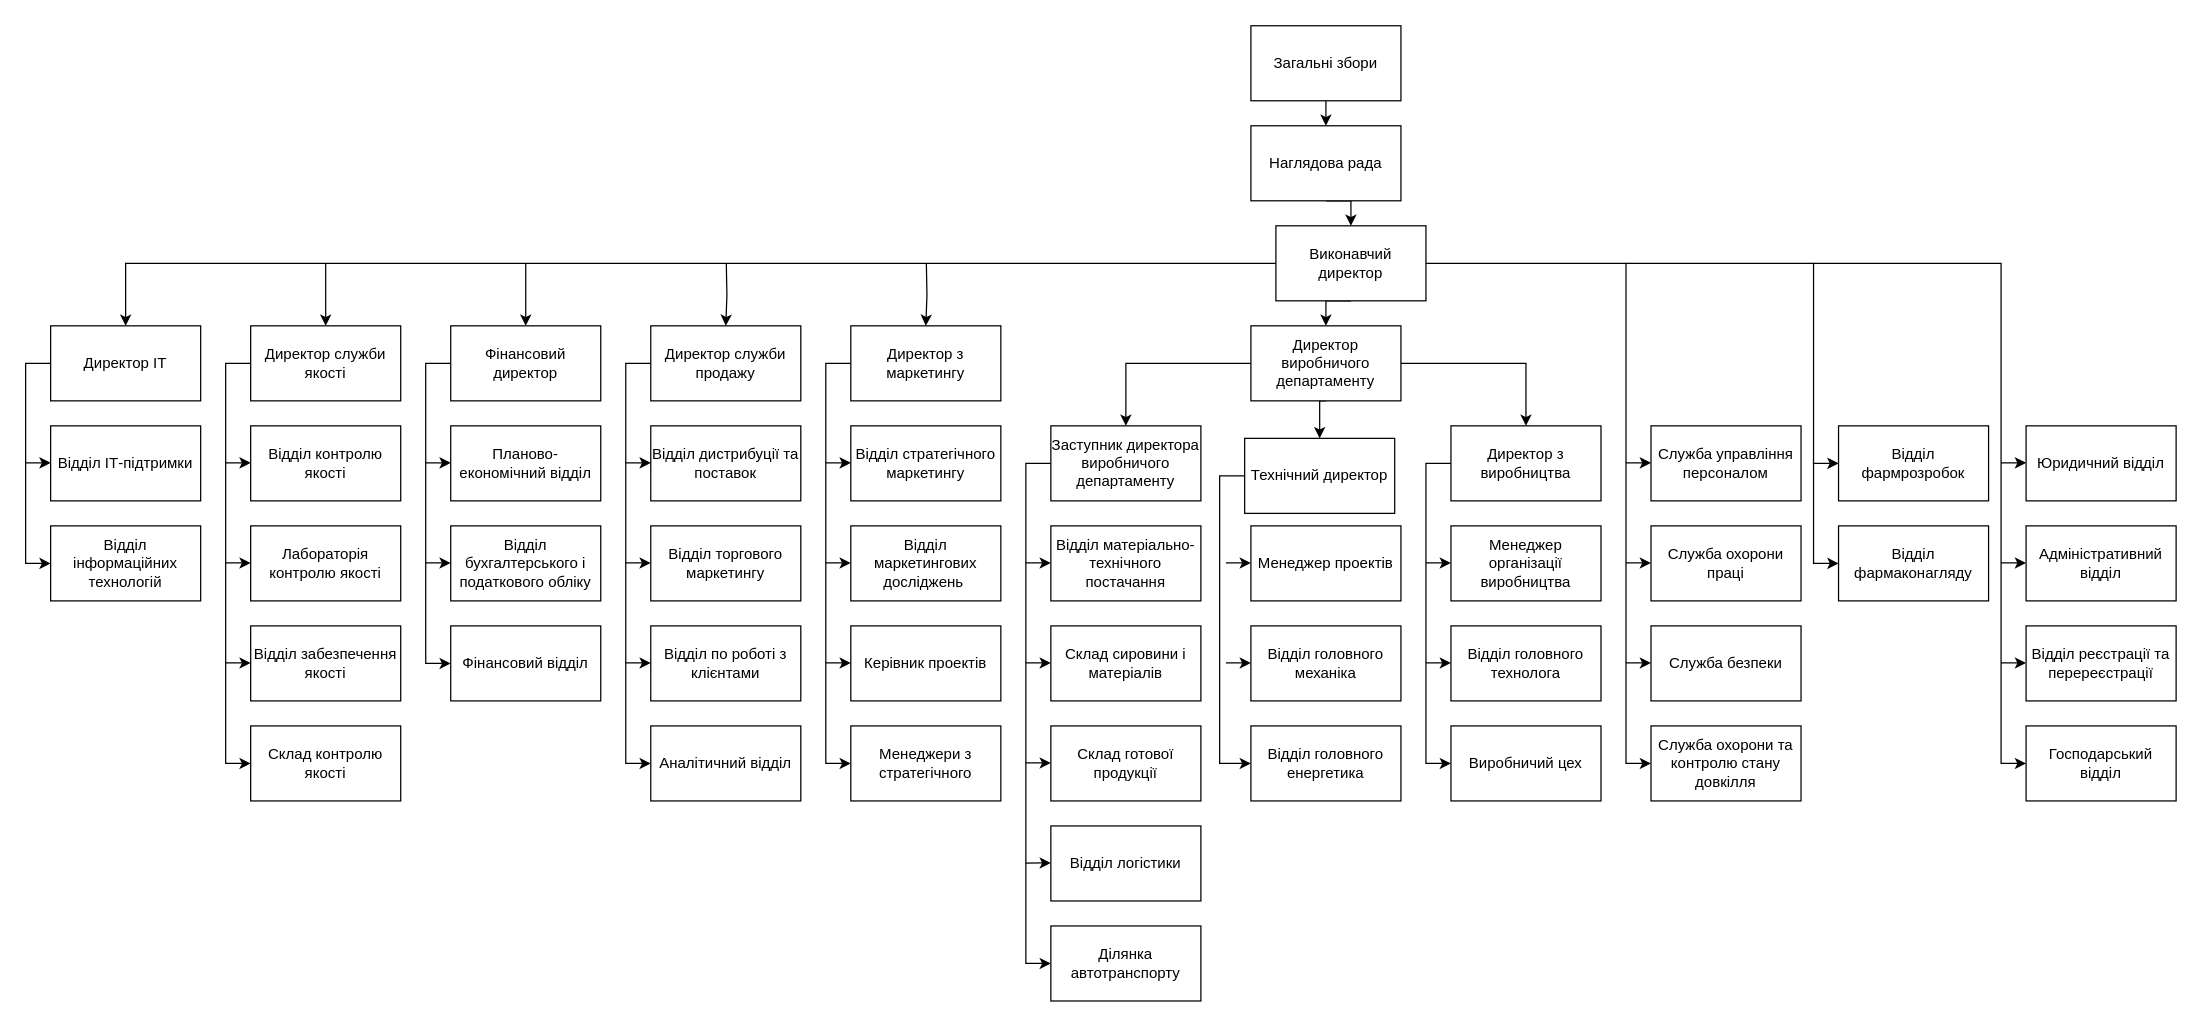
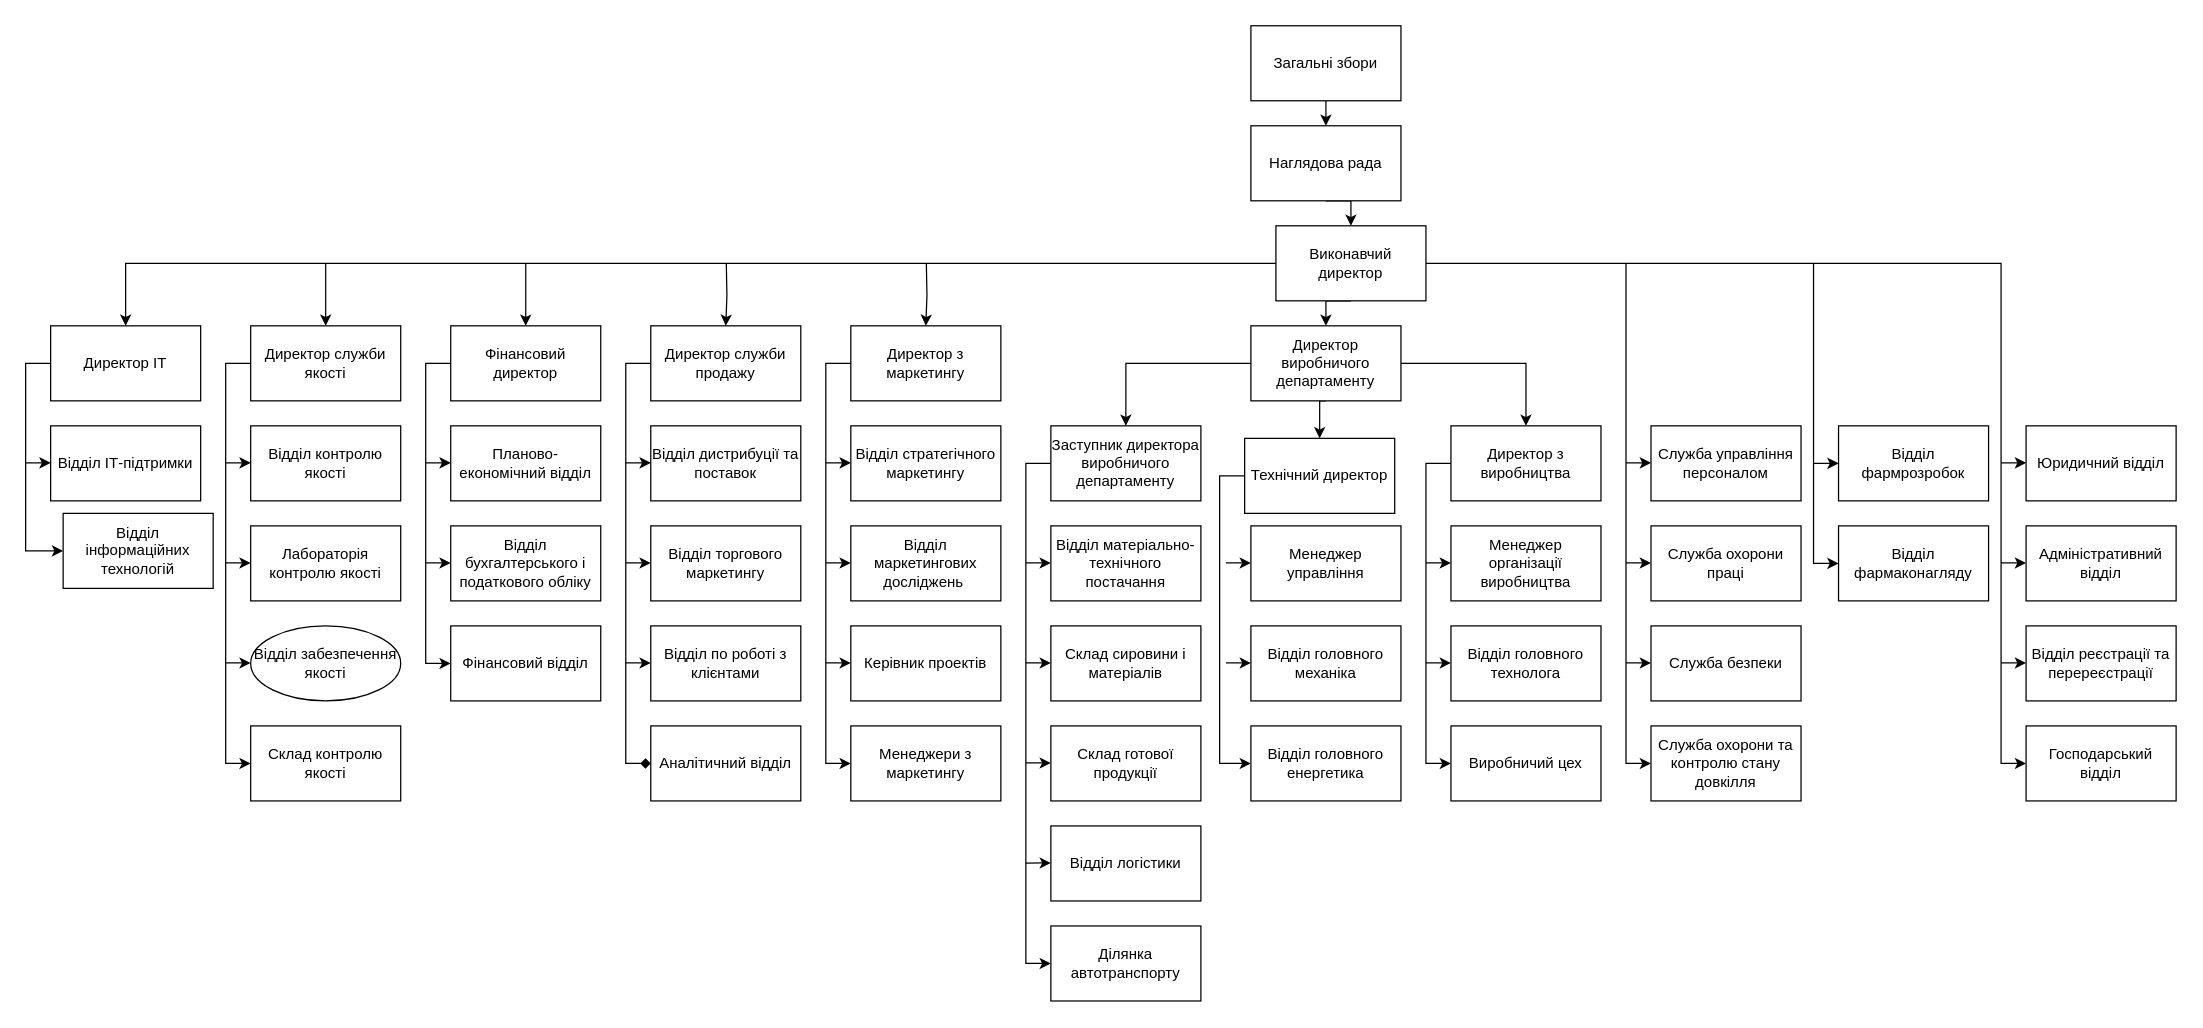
- <mxCell id="43" value="Відділ інформаційних технологій" style="rounded=0;whiteSpace=wrap;html=1;" vertex="1" parent="1"><mxGeometry x="40" y="420" width="120" height="60" as="geometry" /></mxCell>
+ <mxCell id="43" value="Відділ інформаційних технологій" style="rounded=0;whiteSpace=wrap;html=1;" vertex="1" parent="1"><mxGeometry x="50" y="410" width="120" height="60" as="geometry" /></mxCell>
- <mxCell id="29" value="Менеджер проектів" style="rounded=0;whiteSpace=wrap;html=1;" vertex="1" parent="1"><mxGeometry x="1000" y="420" width="120" height="60" as="geometry" /></mxCell>
+ <mxCell id="29" value="Менеджер управління" style="rounded=0;whiteSpace=wrap;html=1;" vertex="1" parent="1"><mxGeometry x="1000" y="420" width="120" height="60" as="geometry" /></mxCell>
- <mxCell id="58" value="Відділ забезпечення якості" style="rounded=0;whiteSpace=wrap;html=1;" vertex="1" parent="1"><mxGeometry x="200" y="500" width="120" height="60" as="geometry" /></mxCell>
+ <mxCell id="58" value="Відділ забезпечення якості" style="ellipse;whiteSpace=wrap;html=1;" vertex="1" parent="1"><mxGeometry x="200" y="500" width="120" height="60" as="geometry" /></mxCell>
- <mxCell id="26" style="edgeStyle=orthogonalEdgeStyle;rounded=0;orthogonalLoop=1;jettySize=auto;html=1;exitX=0;exitY=0.5;exitDx=0;exitDy=0;entryX=0;entryY=0.5;entryDx=0;entryDy=0;" edge="1" parent="1" source="27" target="71"><mxGeometry relative="1" as="geometry" /></mxCell>
+ <mxCell id="26" style="edgeStyle=orthogonalEdgeStyle;rounded=0;orthogonalLoop=1;jettySize=auto;html=1;exitX=0;exitY=0.5;exitDx=0;exitDy=0;entryX=0;entryY=0.5;entryDx=0;entryDy=0;endArrow=diamond;" edge="1" parent="1" source="27" target="71"><mxGeometry relative="1" as="geometry" /></mxCell>
- <mxCell id="78" value="Менеджери з стратегічного" style="rounded=0;whiteSpace=wrap;html=1;" vertex="1" parent="1"><mxGeometry x="680" y="580" width="120" height="60" as="geometry" /></mxCell>
+ <mxCell id="78" value="Менеджери з маркетингу" style="rounded=0;whiteSpace=wrap;html=1;" vertex="1" parent="1"><mxGeometry x="680" y="580" width="120" height="60" as="geometry" /></mxCell>
